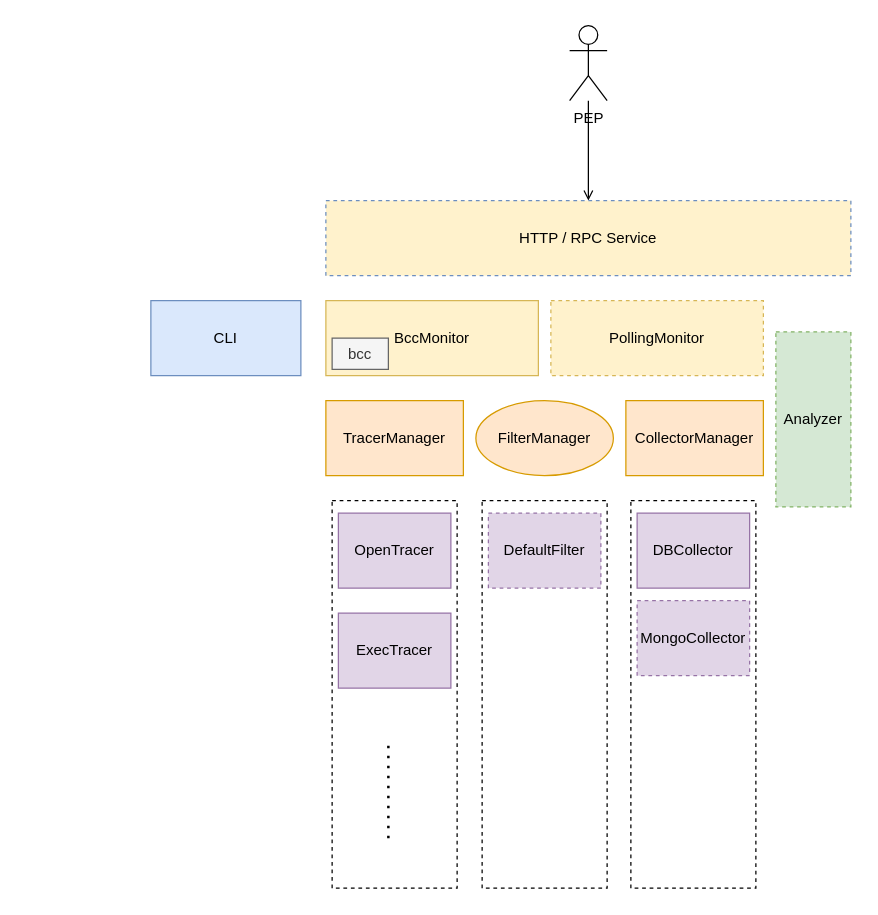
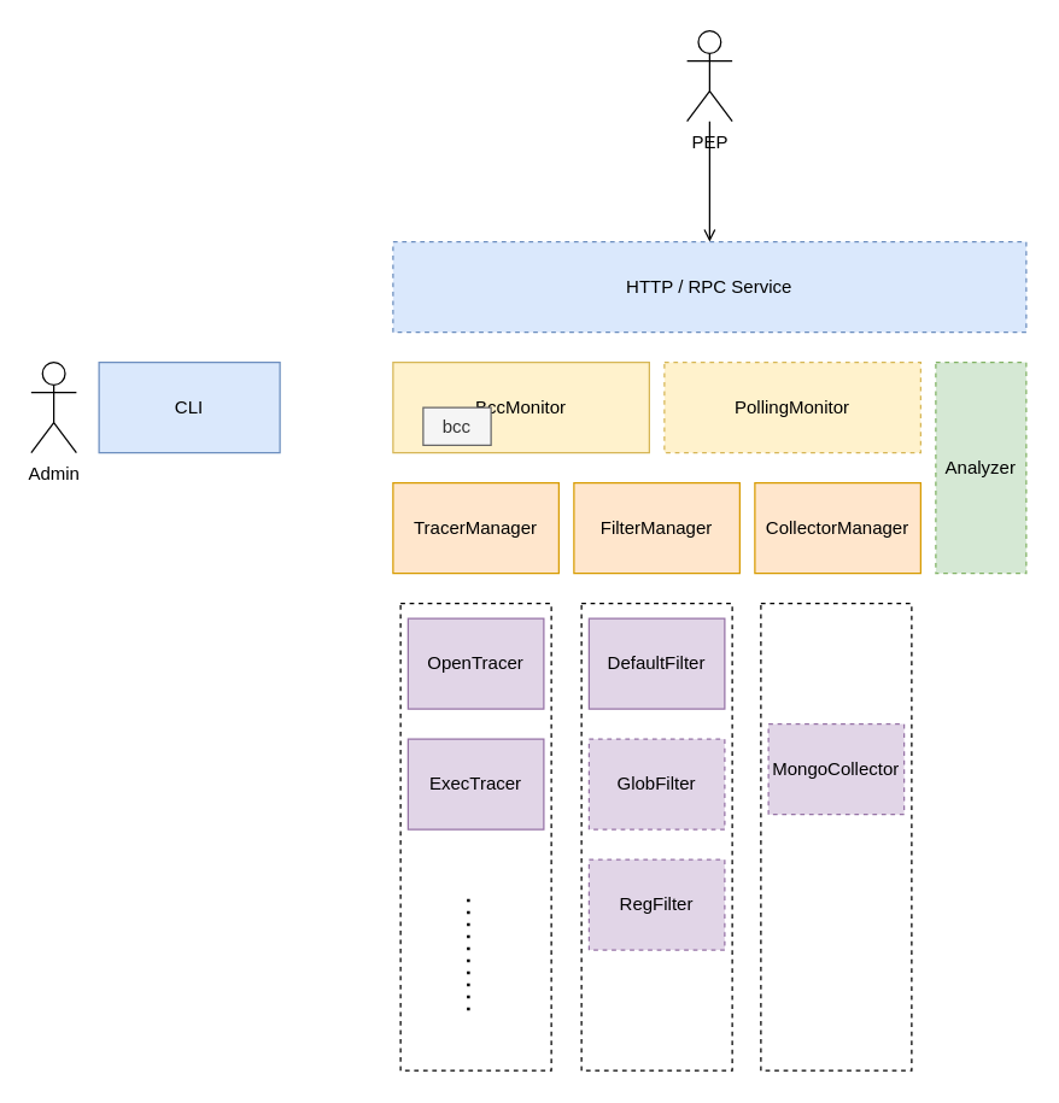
- <mxCell id="4" value="HTTP / RPC Service" style="rounded=0;whiteSpace=wrap;html=1;fillColor=#fff2cc;strokeColor=#6c8ebf;dashed=1;" parent="1" vertex="1"><mxGeometry x="260" y="160" width="420" height="60" as="geometry" /></mxCell>
+ <mxCell id="4" value="HTTP / RPC Service" style="rounded=0;whiteSpace=wrap;html=1;fillColor=#dae8fc;strokeColor=#6c8ebf;dashed=1;" parent="1" vertex="1"><mxGeometry x="260" y="160" width="420" height="60" as="geometry" /></mxCell>
+ <mxCell id="21" value="Admin" style="shape=umlActor;verticalLabelPosition=bottom;verticalAlign=top;html=1;outlineConnect=0;" parent="1" vertex="1"><mxGeometry x="20" y="240" width="30" height="60" as="geometry" /></mxCell>
- <mxCell id="20" value="CLI" style="rounded=0;whiteSpace=wrap;html=1;fillColor=#dae8fc;strokeColor=#6c8ebf;" parent="1" vertex="1"><mxGeometry x="120" y="240" width="120" height="60" as="geometry" /></mxCell>
+ <mxCell id="20" value="CLI" style="rounded=0;whiteSpace=wrap;html=1;fillColor=#dae8fc;strokeColor=#6c8ebf;" parent="1" vertex="1"><mxGeometry x="65" y="240" width="120" height="60" as="geometry" /></mxCell>
- <mxCell id="23" value="bcc" style="rounded=0;whiteSpace=wrap;html=1;fillColor=#f5f5f5;strokeColor=#666666;fontColor=#333333;" parent="1" vertex="1"><mxGeometry x="265" y="270" width="45" height="25" as="geometry" /></mxCell>
+ <mxCell id="23" value="bcc" style="rounded=0;whiteSpace=wrap;html=1;fillColor=#f5f5f5;strokeColor=#666666;fontColor=#333333;" parent="1" vertex="1"><mxGeometry x="280" y="270" width="45" height="25" as="geometry" /></mxCell>
- <mxCell id="24" value="Analyzer" style="rounded=0;whiteSpace=wrap;html=1;fillColor=#d5e8d4;strokeColor=#82b366;dashed=1;" vertex="1" parent="1"><mxGeometry x="620" y="265" width="60" height="140" as="geometry" /></mxCell>
+ <mxCell id="24" value="Analyzer" style="rounded=0;whiteSpace=wrap;html=1;fillColor=#d5e8d4;strokeColor=#82b366;dashed=1;" vertex="1" parent="1"><mxGeometry x="620" y="240" width="60" height="140" as="geometry" /></mxCell>
- <mxCell id="8" value="FilterManager" style="ellipse;whiteSpace=wrap;html=1;fillColor=#ffe6cc;strokeColor=#d79b00;" parent="1" vertex="1"><mxGeometry x="380" y="320" width="110" height="60" as="geometry" /></mxCell>
+ <mxCell id="8" value="FilterManager" style="rounded=0;whiteSpace=wrap;html=1;fillColor=#ffe6cc;strokeColor=#d79b00;" parent="1" vertex="1"><mxGeometry x="380" y="320" width="110" height="60" as="geometry" /></mxCell>
- <mxCell id="12" value="DefaultFilter" style="rounded=0;whiteSpace=wrap;html=1;fillColor=#e1d5e7;strokeColor=#9673a6;dashed=1;" parent="1" vertex="1"><mxGeometry x="390" y="410" width="90" height="60" as="geometry" /></mxCell>
+ <mxCell id="12" value="DefaultFilter" style="rounded=0;whiteSpace=wrap;html=1;fillColor=#e1d5e7;strokeColor=#9673a6;" parent="1" vertex="1"><mxGeometry x="390" y="410" width="90" height="60" as="geometry" /></mxCell>
- <mxCell id="18" value="DBCollector" style="rounded=0;whiteSpace=wrap;html=1;fillColor=#e1d5e7;strokeColor=#9673a6;" parent="1" vertex="1"><mxGeometry x="509" y="410" width="90" height="60" as="geometry" /></mxCell>
+ <mxCell id="13" value="GlobFilter" style="rounded=0;whiteSpace=wrap;html=1;dashed=1;fillColor=#e1d5e7;strokeColor=#9673a6;" parent="1" vertex="1"><mxGeometry x="390" y="490" width="90" height="60" as="geometry" /></mxCell>
+ <mxCell id="14" value="RegFilter" style="rounded=0;whiteSpace=wrap;html=1;dashed=1;fillColor=#e1d5e7;strokeColor=#9673a6;" parent="1" vertex="1"><mxGeometry x="390" y="570" width="90" height="60" as="geometry" /></mxCell>
